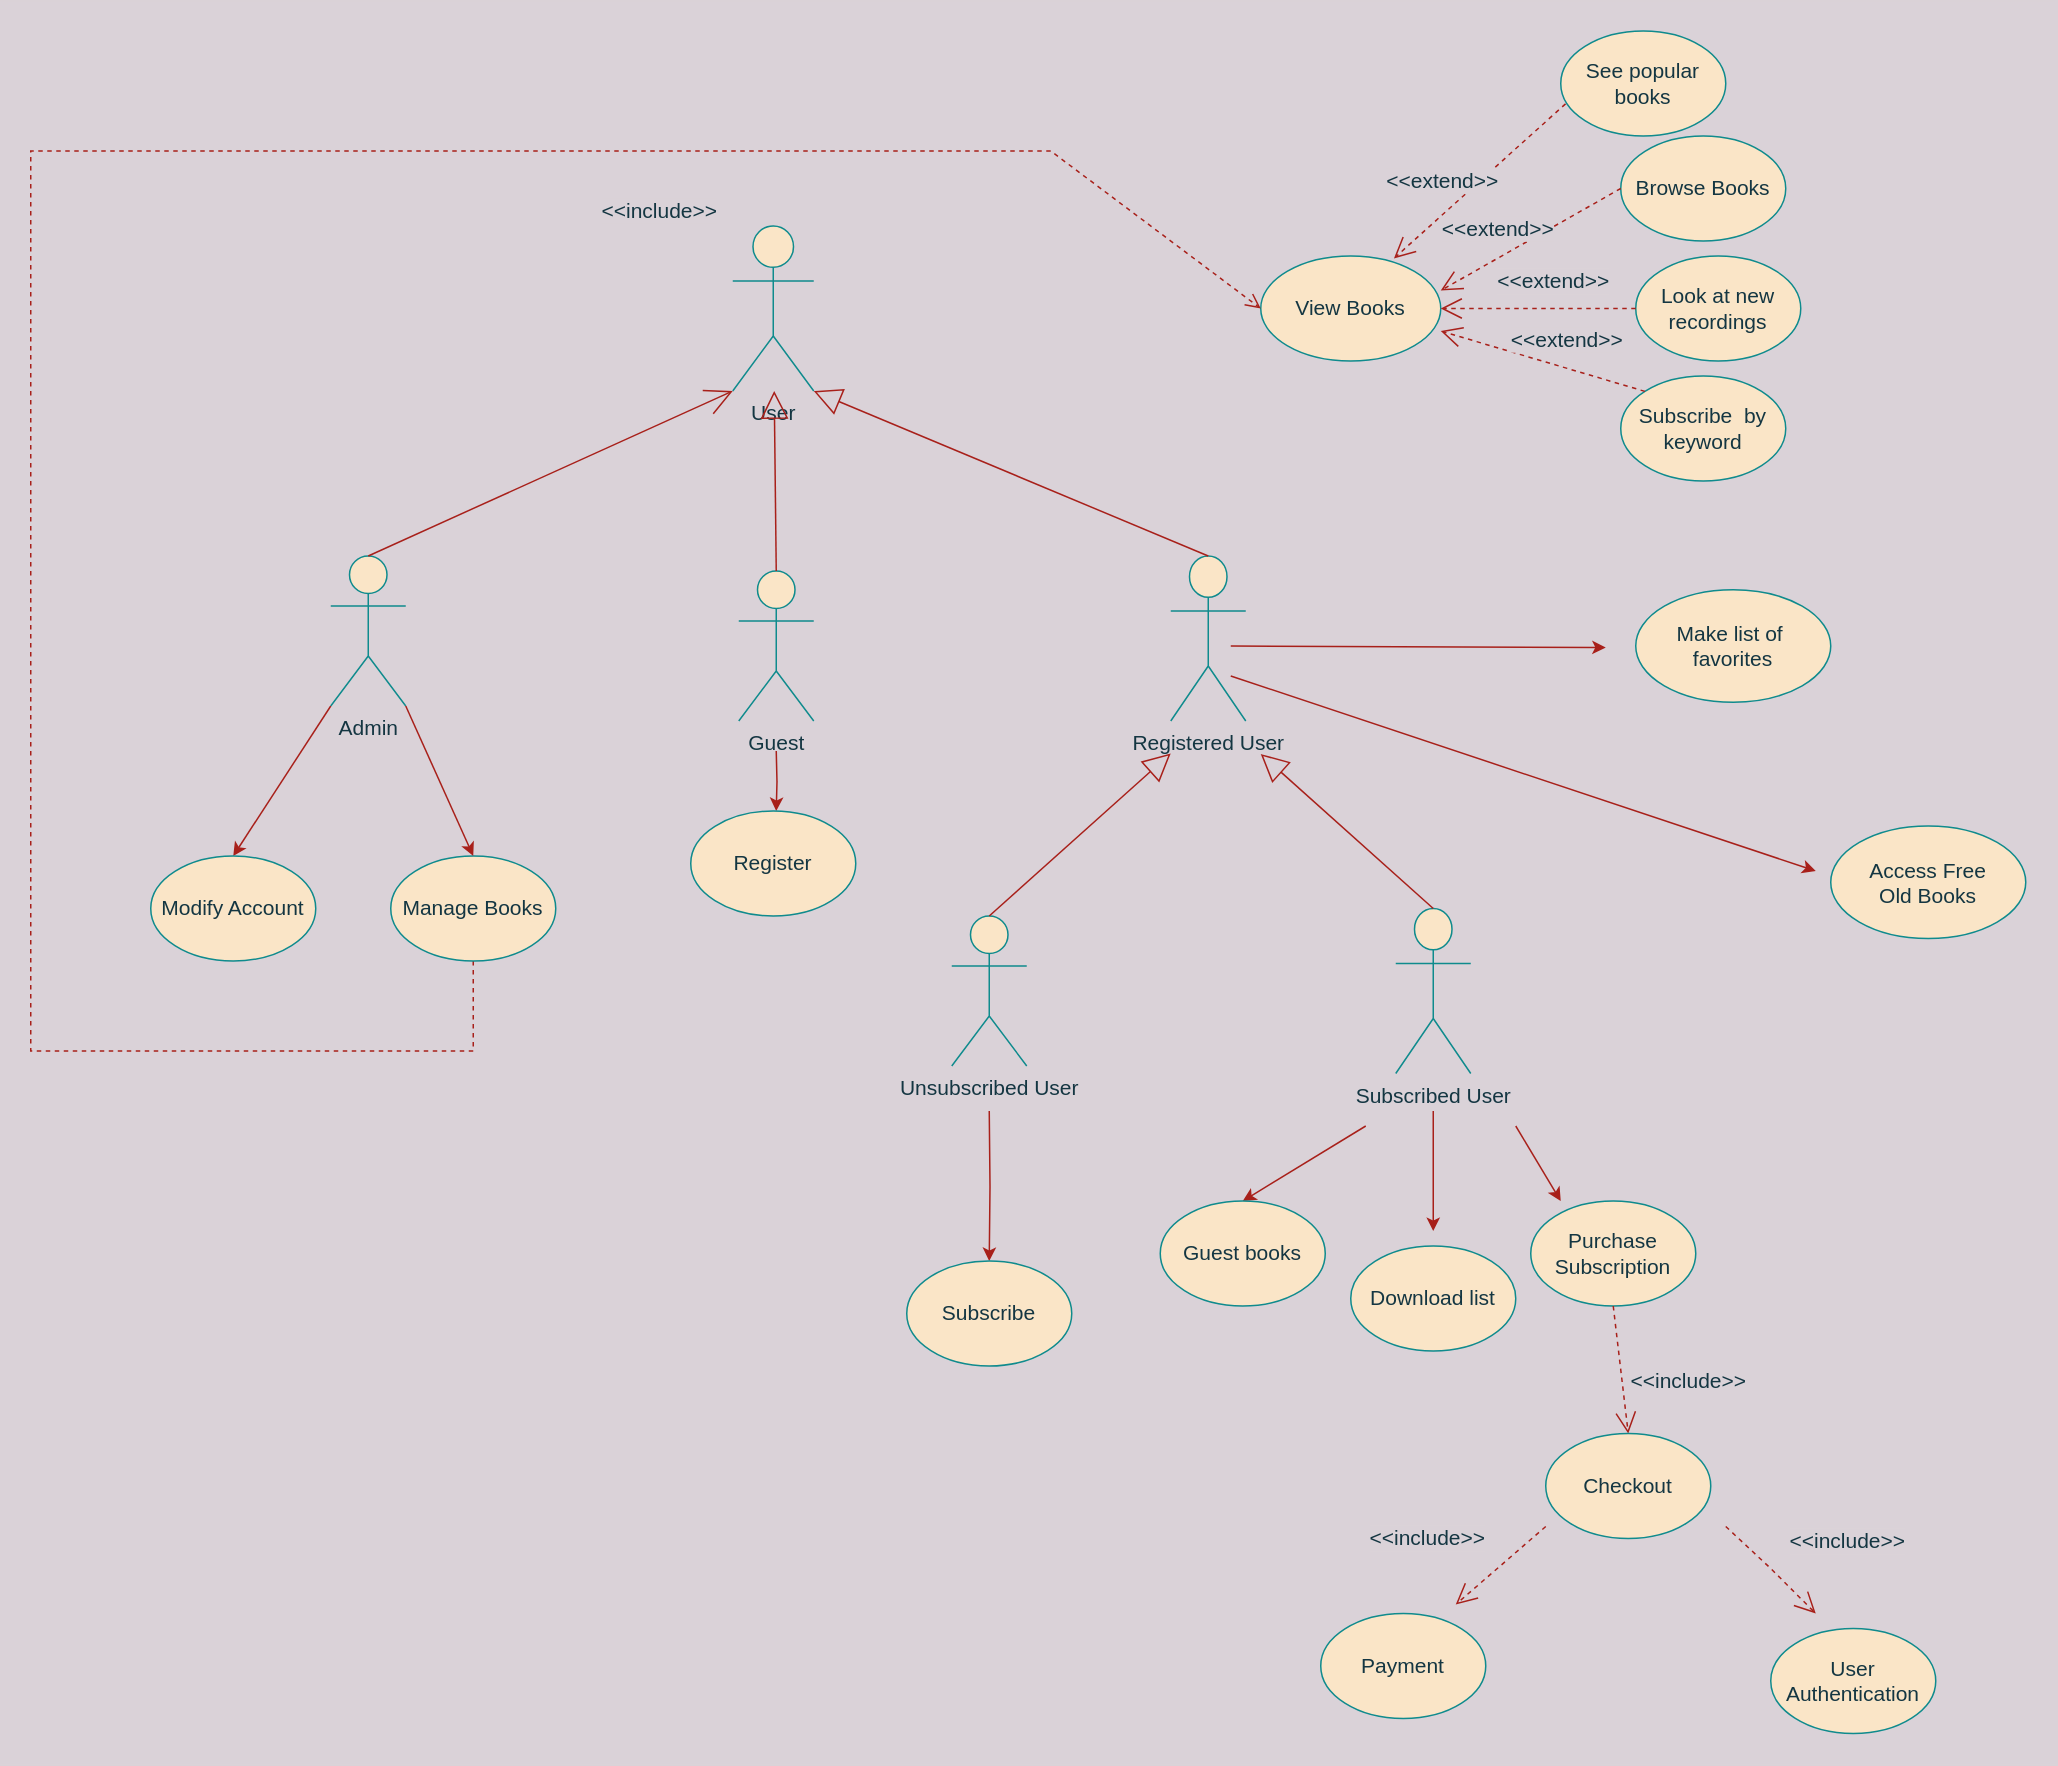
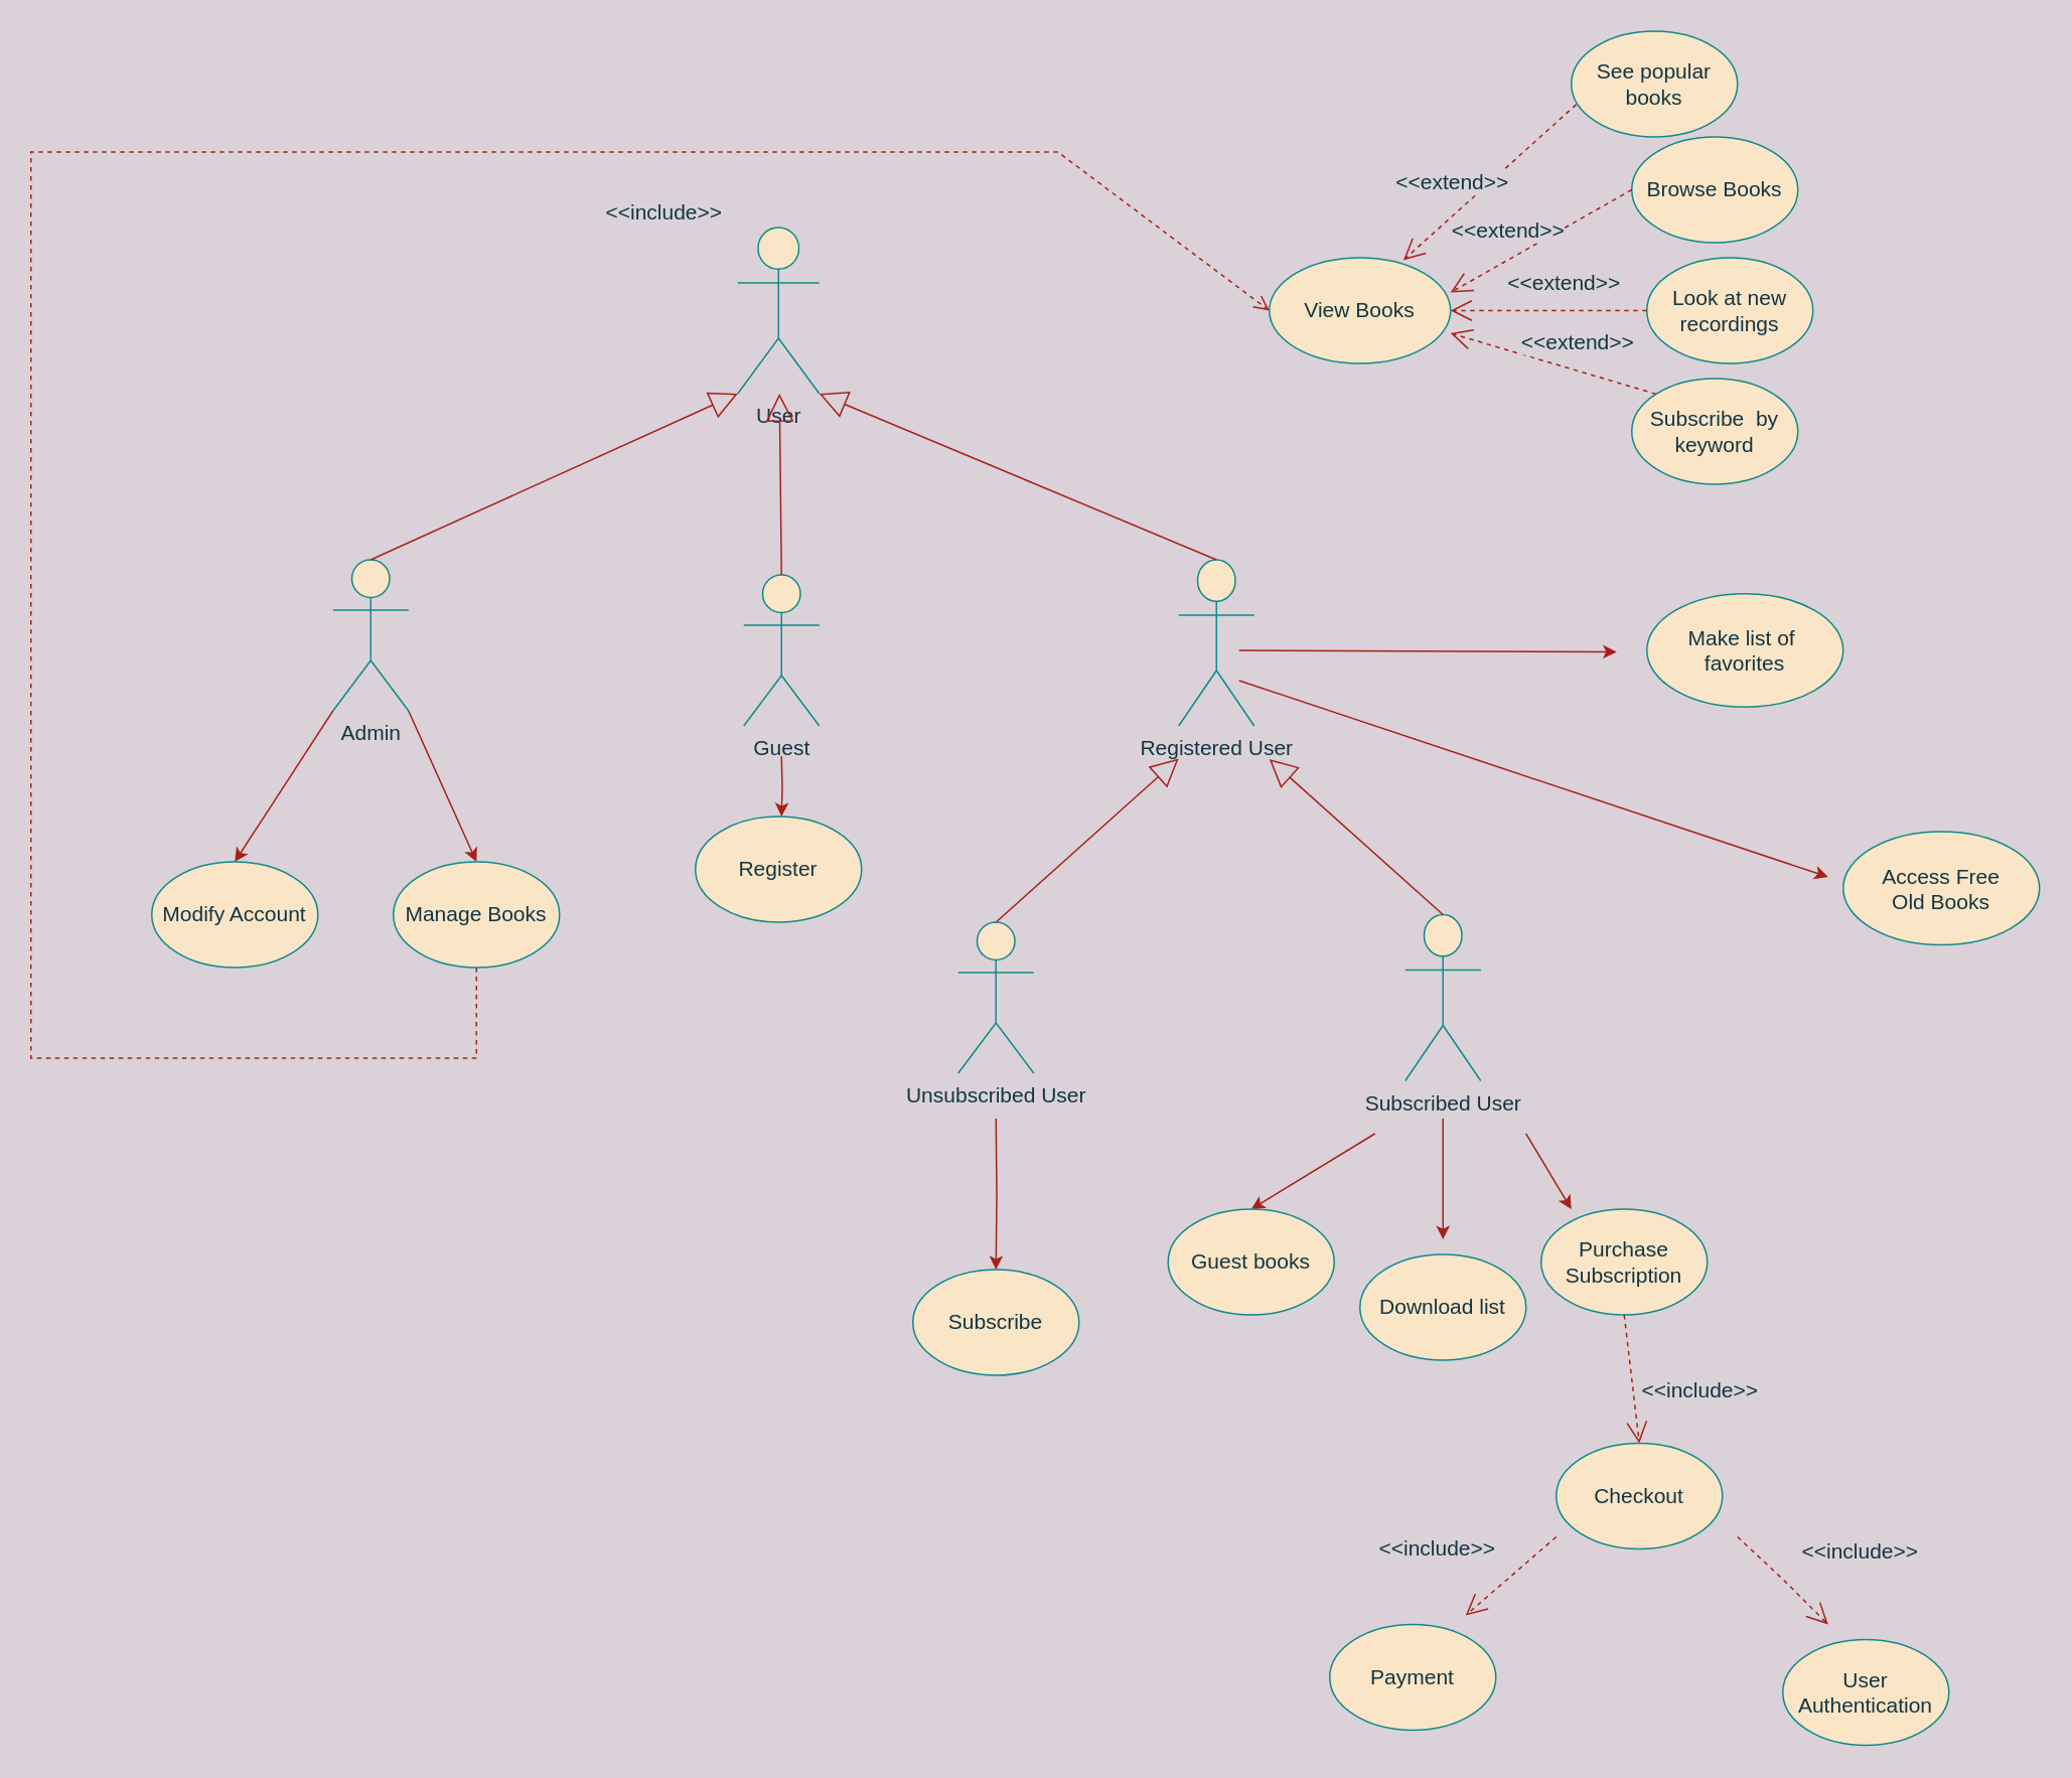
- <mxCell id="47" value="" style="endArrow=open;endSize=16;endFill=0;html=1;rounded=0;exitX=0.5;exitY=0;exitDx=0;exitDy=0;exitPerimeter=0;entryX=0;entryY=1;entryDx=0;entryDy=0;entryPerimeter=0;fontSize=14;labelBackgroundColor=#DAD2D8;strokeColor=#A8201A;fontColor=#143642;" parent="1" source="46" target="2" edge="1"><mxGeometry width="160" relative="1" as="geometry"><mxPoint x="527" y="390" as="sourcePoint" /><mxPoint x="525.629" y="270" as="targetPoint" /><Array as="points" /></mxGeometry></mxCell>
+ <mxCell id="47" value="" style="endArrow=block;endSize=16;endFill=0;html=1;rounded=0;exitX=0.5;exitY=0;exitDx=0;exitDy=0;exitPerimeter=0;entryX=0;entryY=1;entryDx=0;entryDy=0;entryPerimeter=0;fontSize=14;labelBackgroundColor=#DAD2D8;strokeColor=#A8201A;fontColor=#143642;" parent="1" source="46" target="2" edge="1"><mxGeometry width="160" relative="1" as="geometry"><mxPoint x="527" y="390" as="sourcePoint" /><mxPoint x="525.629" y="270" as="targetPoint" /><Array as="points" /></mxGeometry></mxCell>
